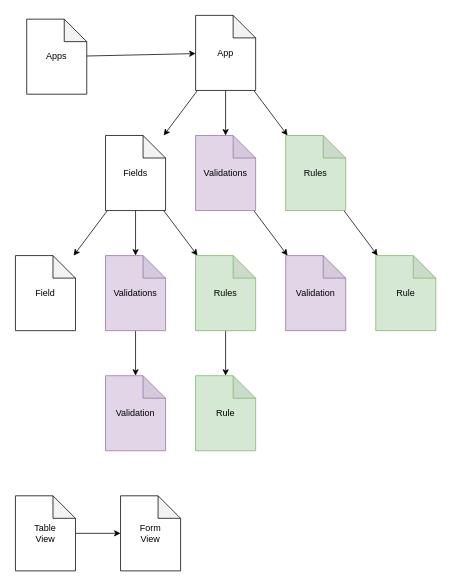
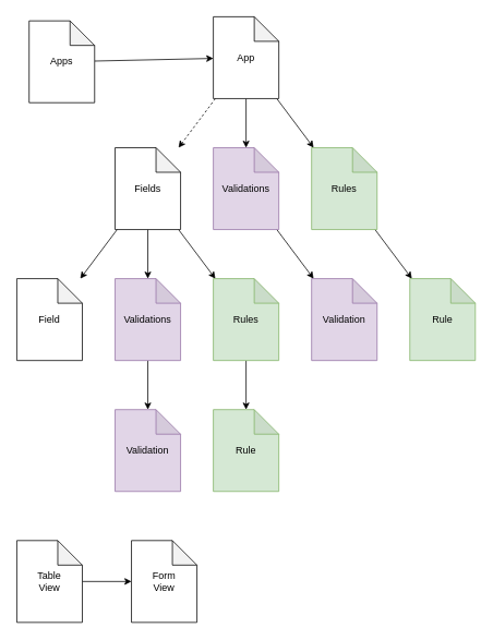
- <mxCell id="4" style="rounded=0;orthogonalLoop=1;jettySize=auto;html=1;" parent="1" source="7" target="11" edge="1"><mxGeometry relative="1" as="geometry" /></mxCell>
+ <mxCell id="4" style="rounded=0;orthogonalLoop=1;jettySize=auto;html=1;dashed=1;" parent="1" source="7" target="11" edge="1"><mxGeometry relative="1" as="geometry" /></mxCell>
